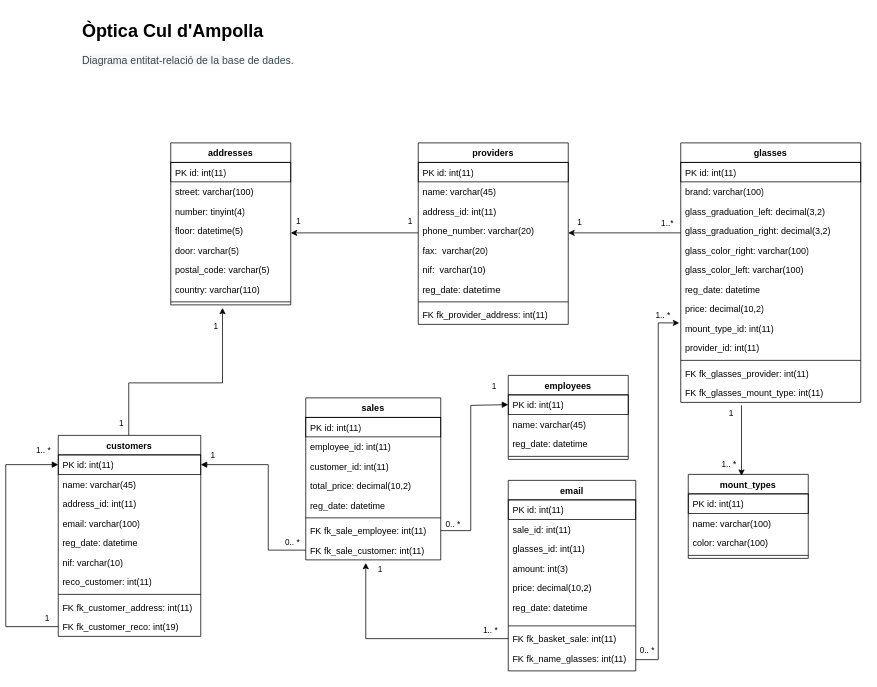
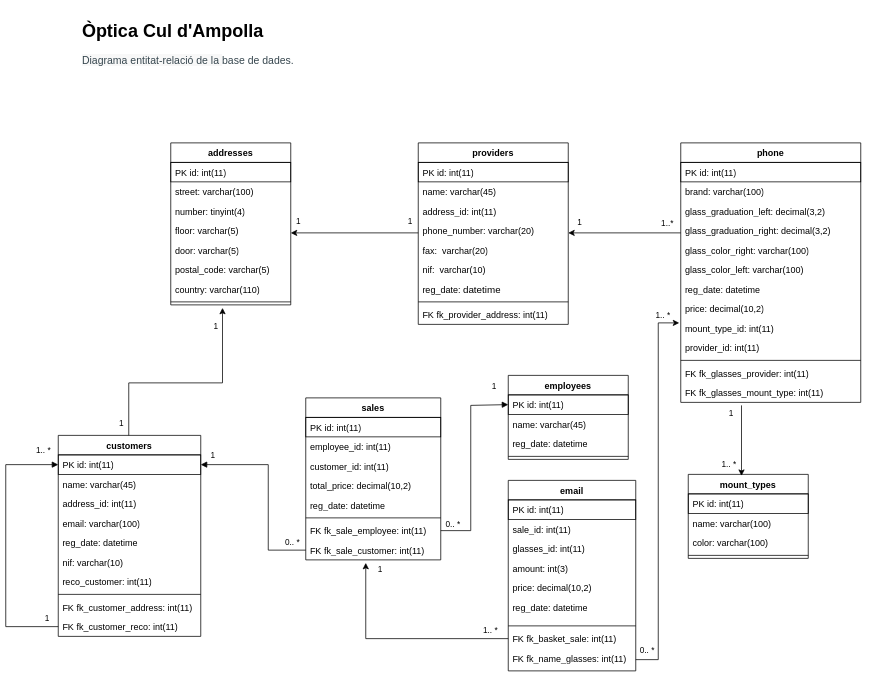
- <mxCell id="21" value="glasses" style="swimlane;fontStyle=1;align=center;verticalAlign=top;childLayout=stackLayout;horizontal=1;startSize=26;horizontalStack=0;resizeParent=1;resizeParentMax=0;resizeLast=0;collapsible=1;marginBottom=0;whiteSpace=wrap;html=1;" parent="1" vertex="1"><mxGeometry x="850" y="190" width="240" height="346" as="geometry" /></mxCell>
+ <mxCell id="21" value="phone" style="swimlane;fontStyle=1;align=center;verticalAlign=top;childLayout=stackLayout;horizontal=1;startSize=26;horizontalStack=0;resizeParent=1;resizeParentMax=0;resizeLast=0;collapsible=1;marginBottom=0;whiteSpace=wrap;html=1;" parent="1" vertex="1"><mxGeometry x="850" y="190" width="240" height="346" as="geometry" /></mxCell>
- <mxCell id="16" value="floor: datetime(5)" style="text;strokeColor=none;fillColor=none;align=left;verticalAlign=top;spacingLeft=4;spacingRight=4;overflow=hidden;rotatable=0;points=[[0,0.5],[1,0.5]];portConstraint=eastwest;whiteSpace=wrap;html=1;" parent="12" vertex="1"><mxGeometry y="104" width="160" height="26" as="geometry" /></mxCell>
+ <mxCell id="16" value="floor: varchar(5)" style="text;strokeColor=none;fillColor=none;align=left;verticalAlign=top;spacingLeft=4;spacingRight=4;overflow=hidden;rotatable=0;points=[[0,0.5],[1,0.5]];portConstraint=eastwest;whiteSpace=wrap;html=1;" parent="12" vertex="1"><mxGeometry y="104" width="160" height="26" as="geometry" /></mxCell>
- <mxCell id="45" value="FK fk_customer_reco: int(19)" style="text;strokeColor=none;fillColor=none;align=left;verticalAlign=top;spacingLeft=4;spacingRight=4;overflow=hidden;rotatable=0;points=[[0,0.5],[1,0.5]];portConstraint=eastwest;whiteSpace=wrap;html=1;" parent="35" vertex="1"><mxGeometry y="242" width="190" height="26" as="geometry" /></mxCell>
+ <mxCell id="45" value="FK fk_customer_reco: int(11)" style="text;strokeColor=none;fillColor=none;align=left;verticalAlign=top;spacingLeft=4;spacingRight=4;overflow=hidden;rotatable=0;points=[[0,0.5],[1,0.5]];portConstraint=eastwest;whiteSpace=wrap;html=1;" parent="35" vertex="1"><mxGeometry y="242" width="190" height="26" as="geometry" /></mxCell>
